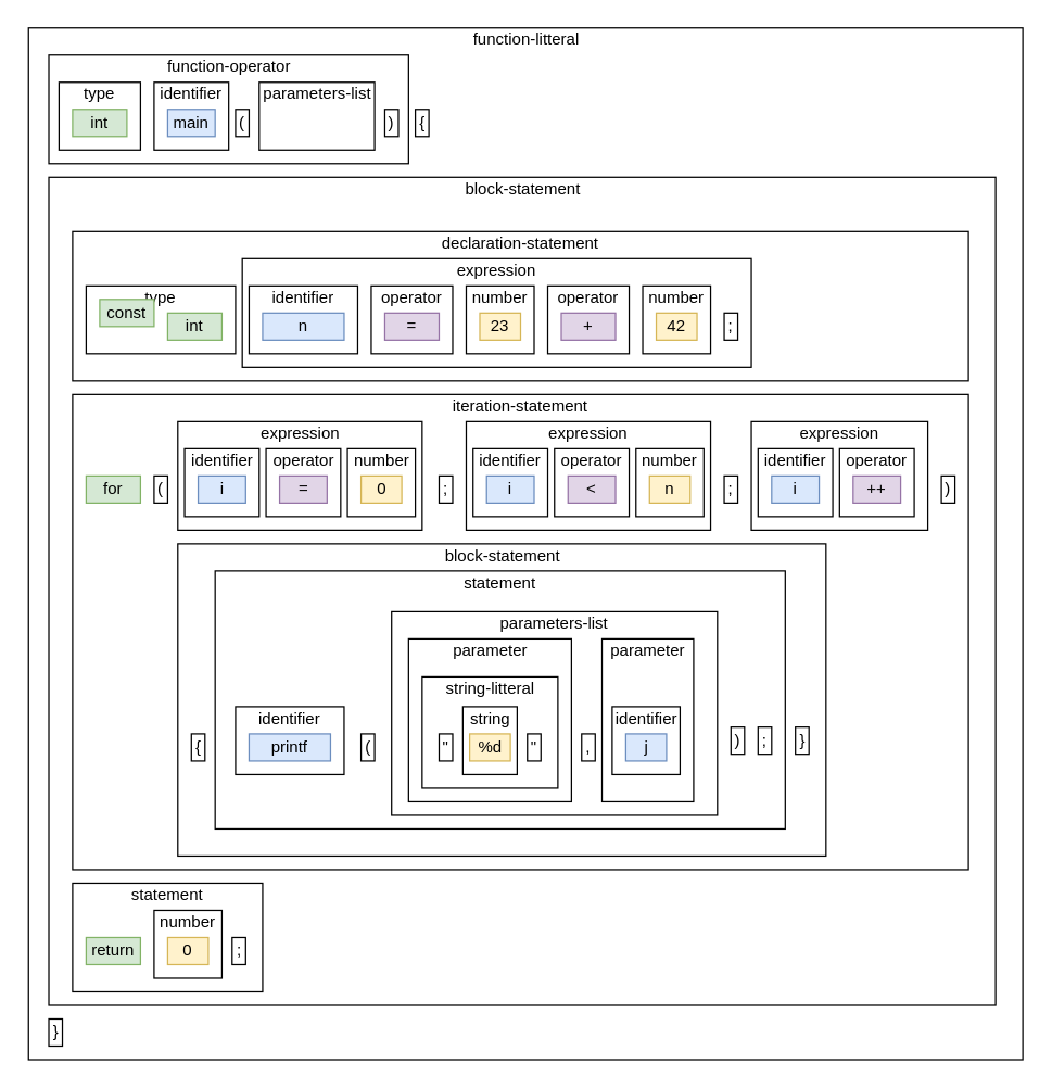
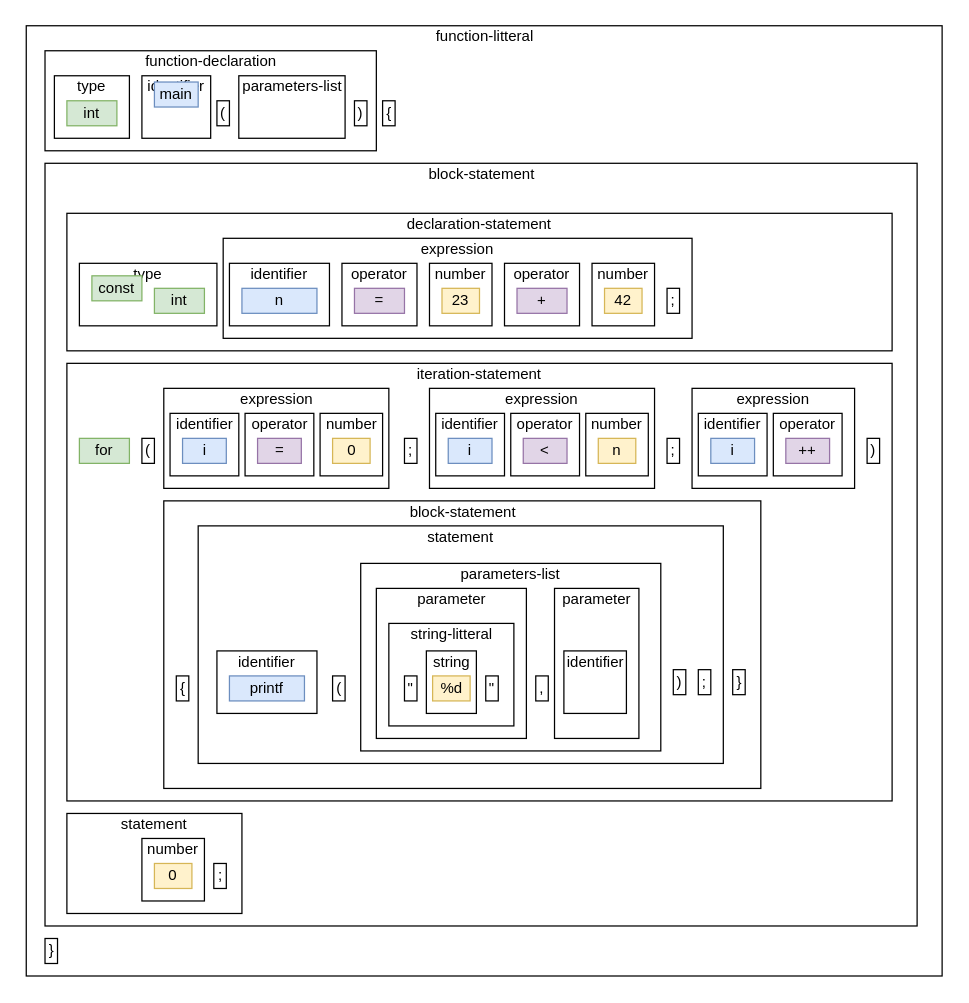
- <mxCell id="4" value="function-operator" style="rounded=0;whiteSpace=wrap;html=1;verticalAlign=top;spacing=-3;" vertex="1" parent="1"><mxGeometry x="35.5" y="40" width="265" height="80" as="geometry" /></mxCell>
+ <mxCell id="4" value="function-declaration" style="rounded=0;whiteSpace=wrap;html=1;verticalAlign=top;spacing=-3;" vertex="1" parent="1"><mxGeometry x="35.5" y="40" width="265" height="80" as="geometry" /></mxCell>
- <mxCell id="74" value="main" style="rounded=0;whiteSpace=wrap;html=1;fillColor=#dae8fc;strokeColor=#6c8ebf;" vertex="1" parent="1"><mxGeometry x="123" y="80" width="35" height="20" as="geometry" /></mxCell>
+ <mxCell id="74" value="main" style="rounded=0;whiteSpace=wrap;html=1;fillColor=#dae8fc;strokeColor=#6c8ebf;" vertex="1" parent="1"><mxGeometry x="123" y="65" width="35" height="20" as="geometry" /></mxCell>
- <mxCell id="65" value="j" style="rounded=0;whiteSpace=wrap;html=1;fillColor=#dae8fc;strokeColor=#6c8ebf;" vertex="1" parent="1"><mxGeometry x="460.5" y="540" width="30" height="20" as="geometry" /></mxCell>
- <mxCell id="67" value="return" style="rounded=0;whiteSpace=wrap;html=1;fillColor=#d5e8d4;strokeColor=#82b366;" vertex="1" parent="1"><mxGeometry x="63" y="690" width="40" height="20" as="geometry" /></mxCell>
